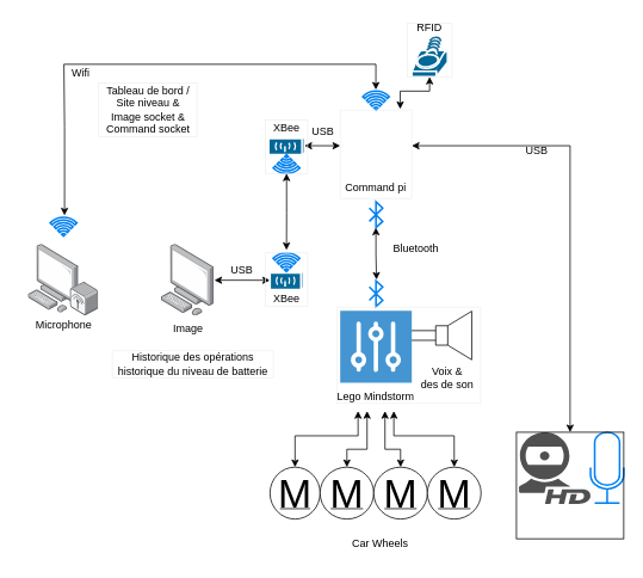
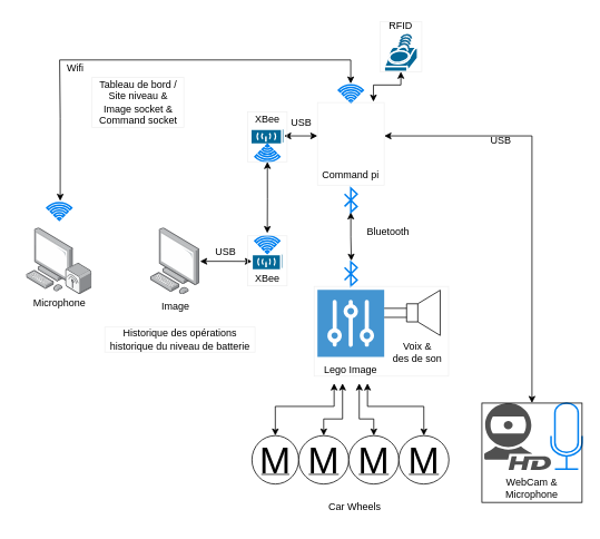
- <mxCell id="22" value="Lego Mindstorm" style="text;html=1;strokeColor=none;fillColor=none;align=center;verticalAlign=middle;whiteSpace=wrap;rounded=0;" parent="1" vertex="1"><mxGeometry x="370.01" y="426.8" width="99.85" height="31.6" as="geometry" /></mxCell>
+ <mxCell id="22" value="Lego Image" style="text;html=1;strokeColor=none;fillColor=none;align=center;verticalAlign=middle;whiteSpace=wrap;rounded=0;" parent="1" vertex="1"><mxGeometry x="370.01" y="426.8" width="99.85" height="31.6" as="geometry" /></mxCell>
+ <mxCell id="34" value="&lt;div&gt;WebCam &amp;amp;&lt;/div&gt;&lt;div&gt;Microphone&lt;/div&gt;" style="text;html=1;strokeColor=none;fillColor=none;align=center;verticalAlign=middle;whiteSpace=wrap;rounded=0;" parent="1" vertex="1"><mxGeometry x="577" y="571" width="120" height="26.4" as="geometry" /></mxCell>
